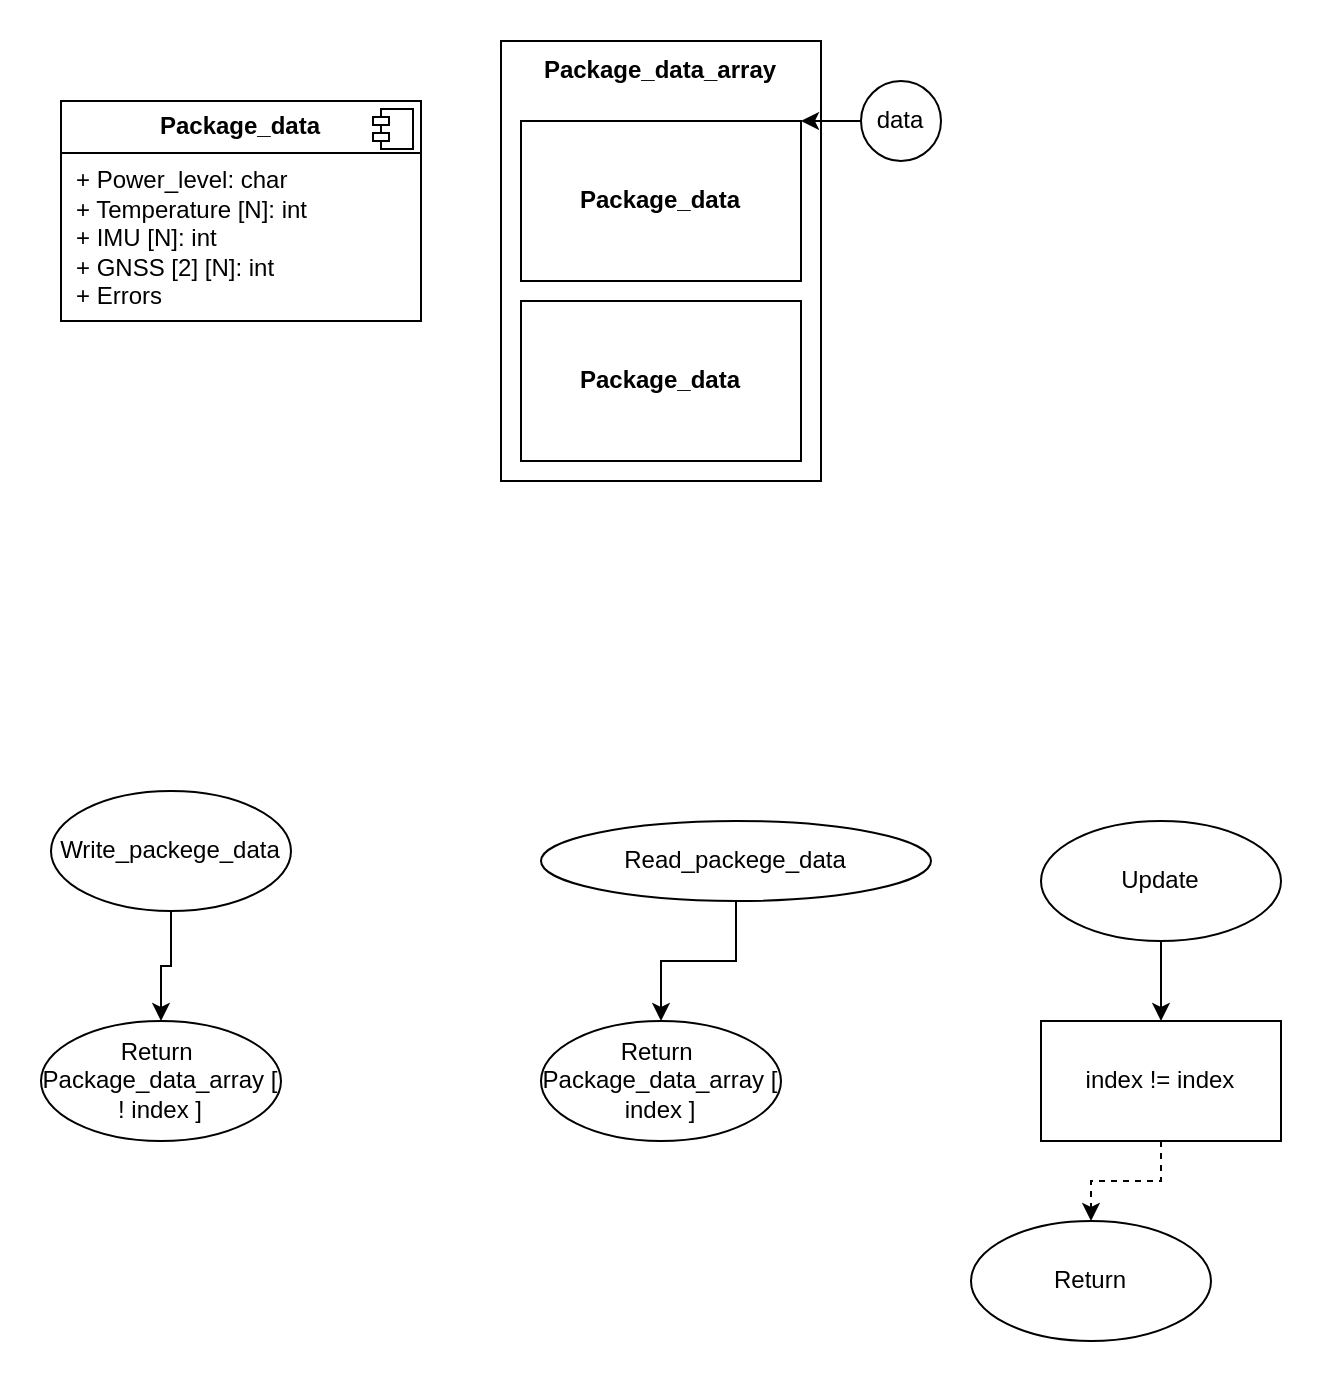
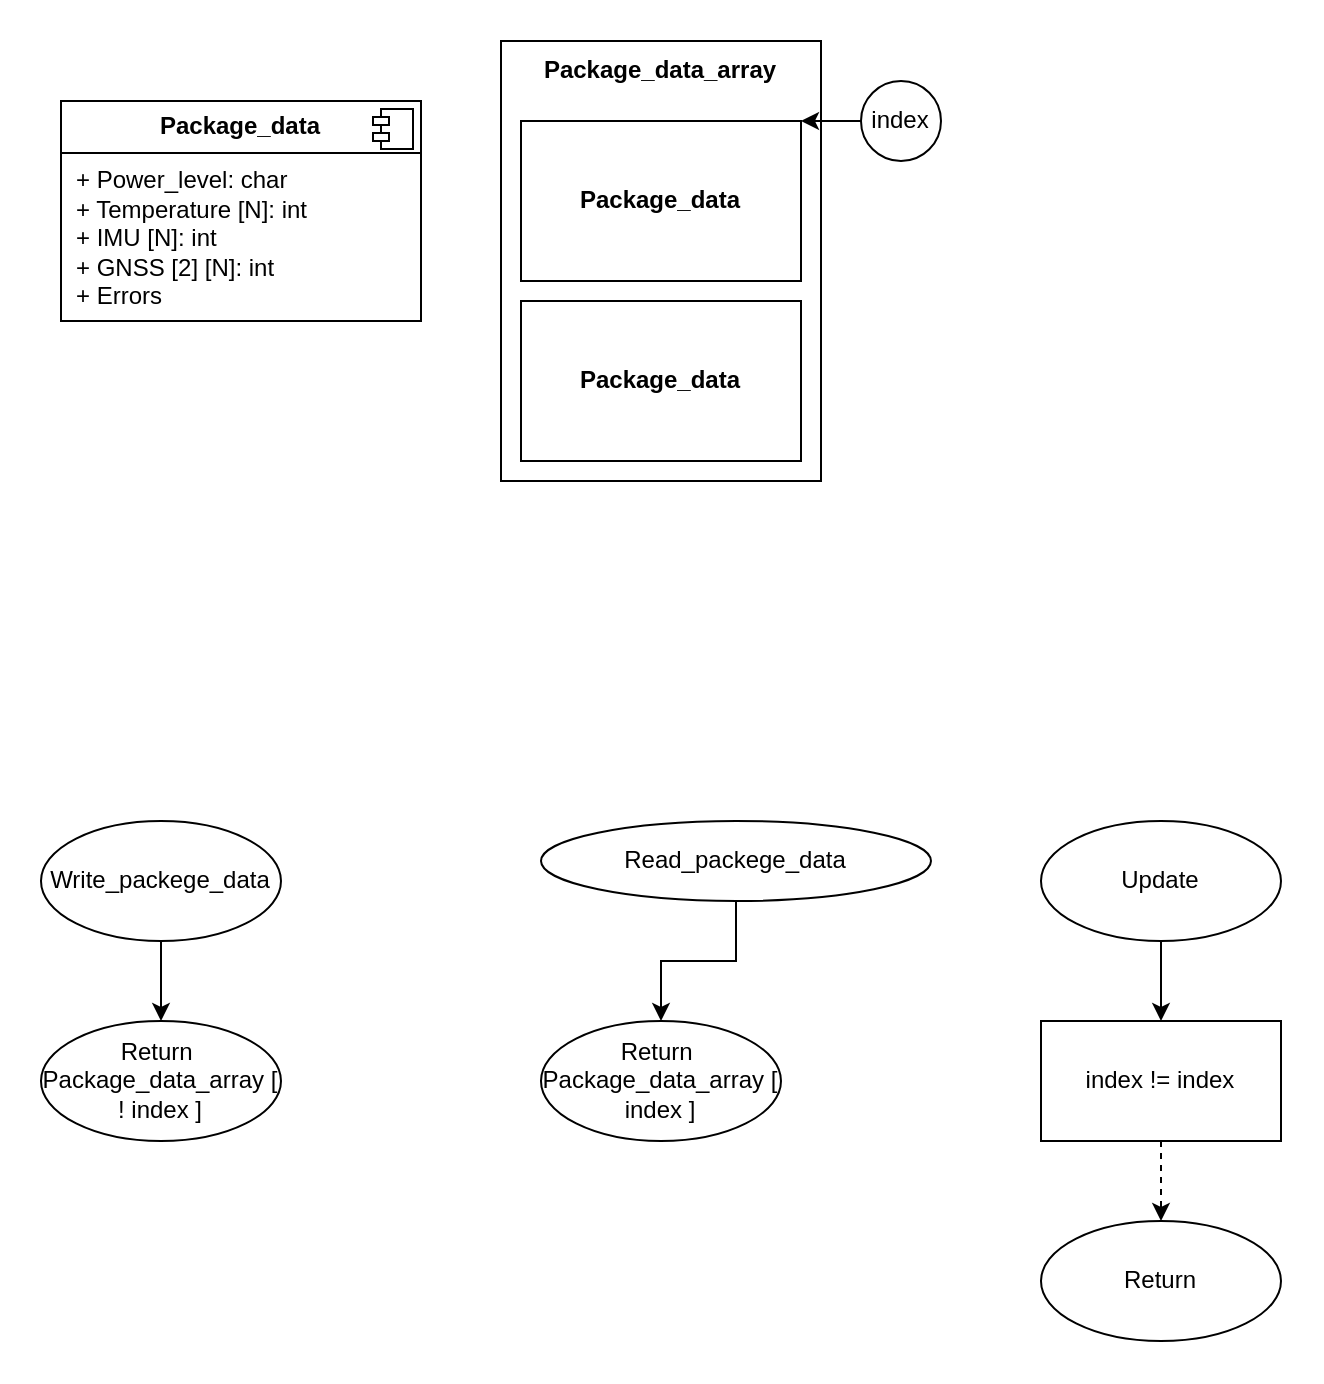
- <mxCell id="8" value="data" style="ellipse;whiteSpace=wrap;html=1;aspect=fixed;" vertex="1" parent="1"><mxGeometry x="430" y="40" width="40" height="40" as="geometry" /></mxCell>
+ <mxCell id="8" value="index" style="ellipse;whiteSpace=wrap;html=1;aspect=fixed;" vertex="1" parent="1"><mxGeometry x="430" y="40" width="40" height="40" as="geometry" /></mxCell>
- <mxCell id="10" value="Write_packege_data" style="ellipse;whiteSpace=wrap;html=1;" vertex="1" parent="1"><mxGeometry x="25" y="395" width="120" height="60" as="geometry" /></mxCell>
+ <mxCell id="10" value="Write_packege_data" style="ellipse;whiteSpace=wrap;html=1;" vertex="1" parent="1"><mxGeometry x="20" y="410" width="120" height="60" as="geometry" /></mxCell>
- <mxCell id="17" value="Return" style="ellipse;whiteSpace=wrap;html=1;" vertex="1" parent="1"><mxGeometry x="485" y="610" width="120" height="60" as="geometry" /></mxCell>
+ <mxCell id="17" value="Return" style="ellipse;whiteSpace=wrap;html=1;" vertex="1" parent="1"><mxGeometry x="520" y="610" width="120" height="60" as="geometry" /></mxCell>
